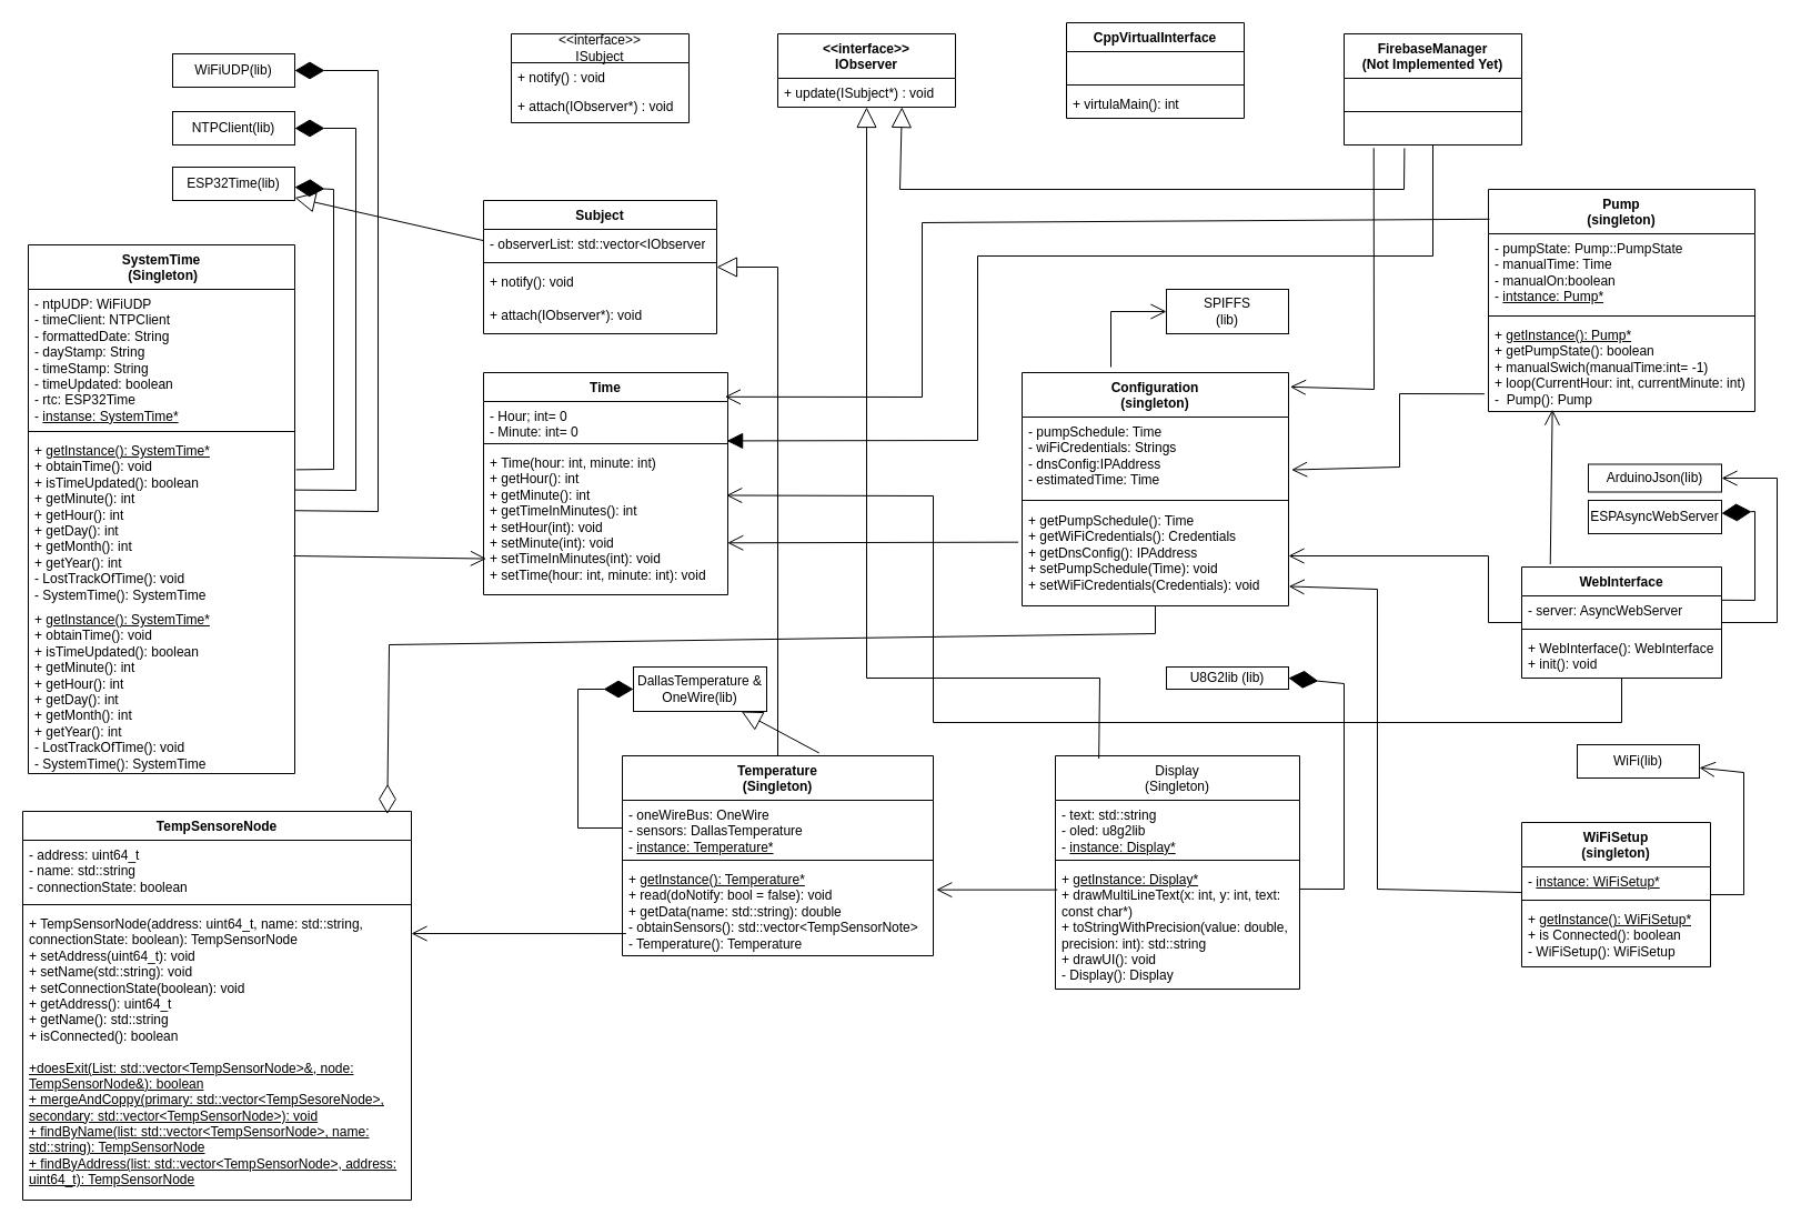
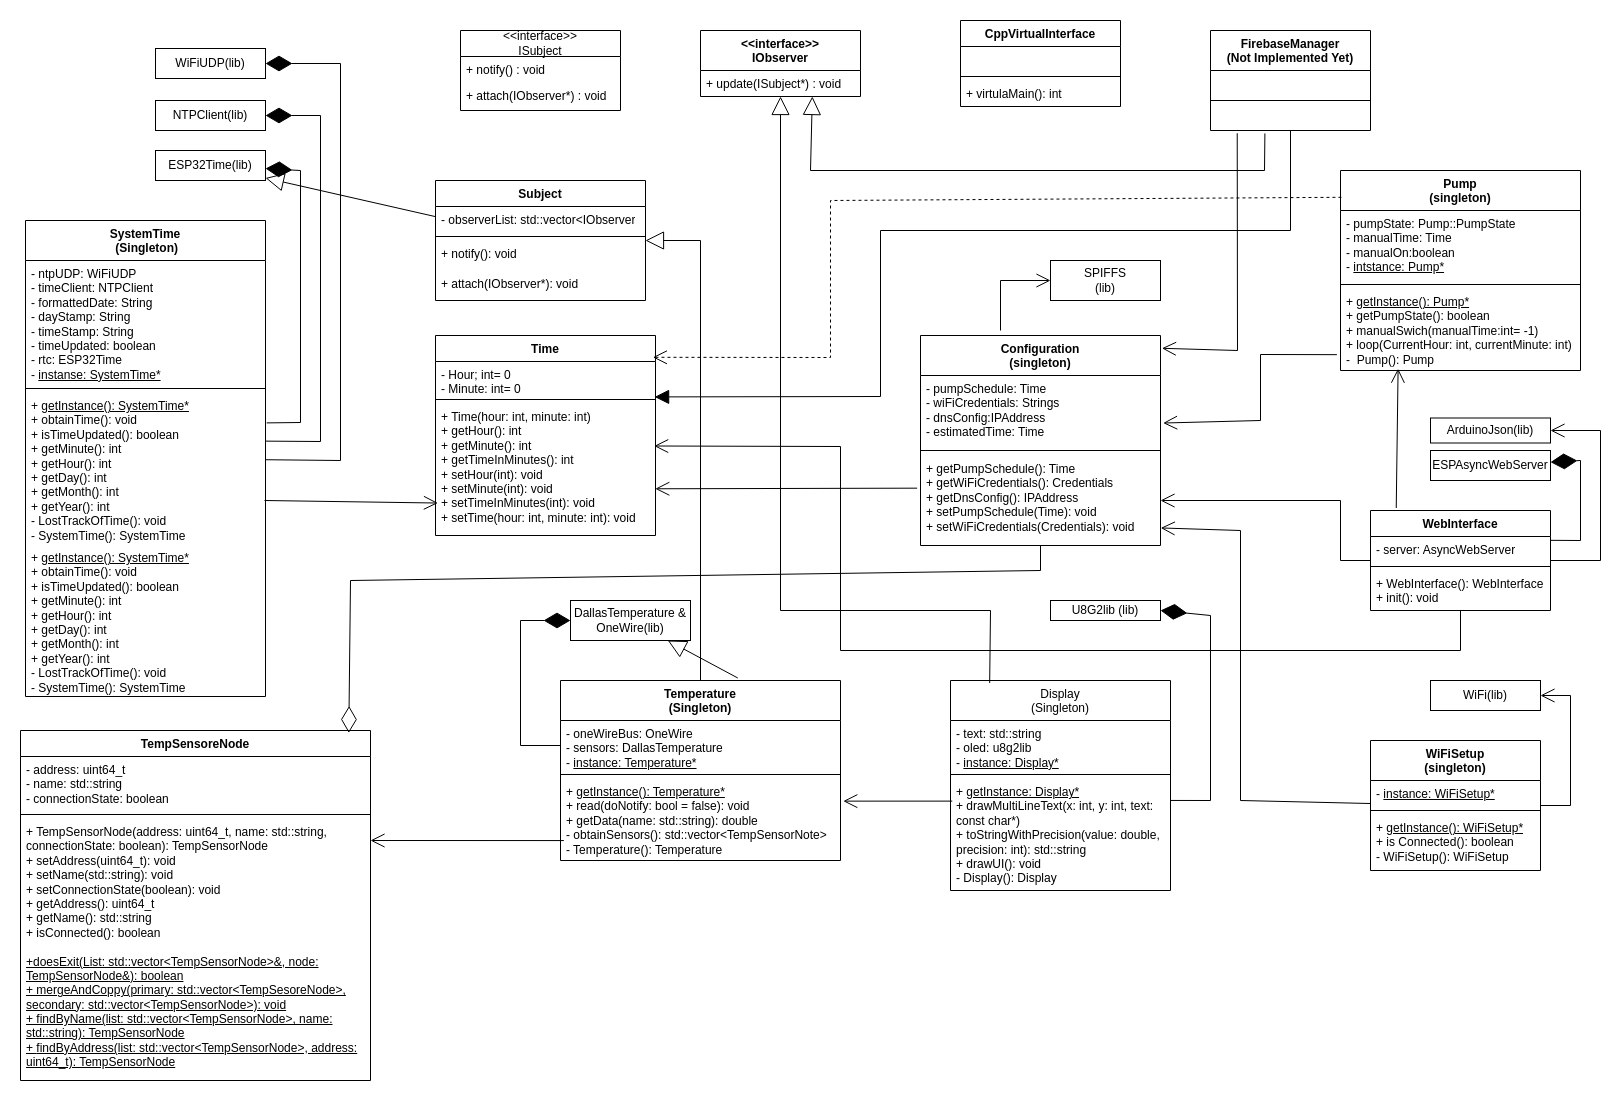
- <mxCell id="87" value="" style="endArrow=open;endFill=1;endSize=12;html=1;rounded=0;entryX=0.988;entryY=0.109;entryDx=0;entryDy=0;entryPerimeter=0;exitX=0.004;exitY=0.134;exitDx=0;exitDy=0;exitPerimeter=0;" parent="1" source="39" target="21" edge="1"><mxGeometry width="160" relative="1" as="geometry"><mxPoint x="1160" y="550" as="sourcePoint" /><mxPoint x="1320" y="550" as="targetPoint" /><Array as="points"><mxPoint x="830" y="200" /><mxPoint x="830" y="357" /></Array></mxGeometry></mxCell>
+ <mxCell id="87" value="" style="endArrow=open;endFill=1;endSize=12;html=1;rounded=0;entryX=0.988;entryY=0.109;entryDx=0;entryDy=0;entryPerimeter=0;exitX=0.004;exitY=0.134;exitDx=0;exitDy=0;exitPerimeter=0;dashed=1;" parent="1" source="39" target="21" edge="1"><mxGeometry width="160" relative="1" as="geometry"><mxPoint x="1160" y="550" as="sourcePoint" /><mxPoint x="1320" y="550" as="targetPoint" /><Array as="points"><mxPoint x="830" y="200" /><mxPoint x="830" y="357" /></Array></mxGeometry></mxCell>
- <mxCell id="49" value="WiFi(lib)" style="html=1;whiteSpace=wrap;" parent="1" vertex="1"><mxGeometry x="1420" y="670" width="110" height="30" as="geometry" /></mxCell>
+ <mxCell id="49" value="WiFi(lib)" style="html=1;whiteSpace=wrap;" parent="1" vertex="1"><mxGeometry x="1430" y="680" width="110" height="30" as="geometry" /></mxCell>
